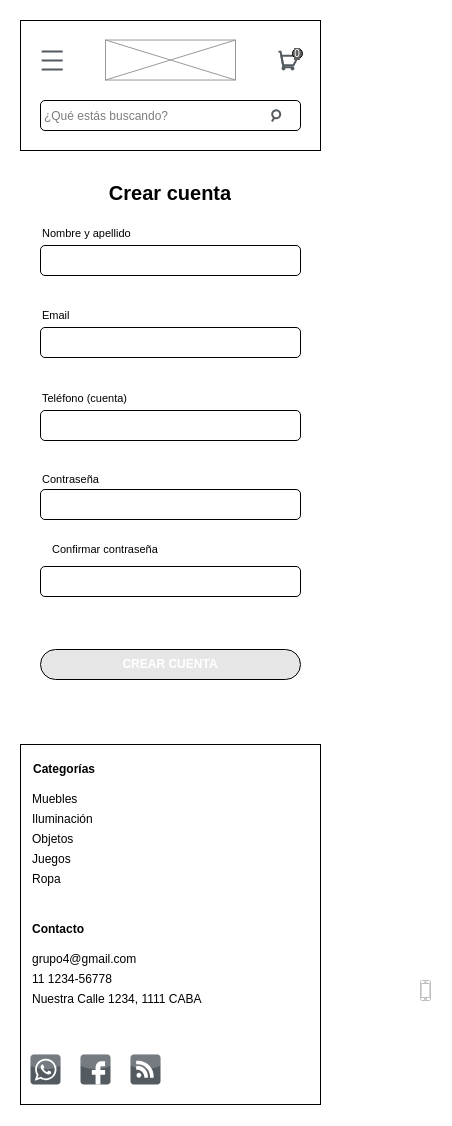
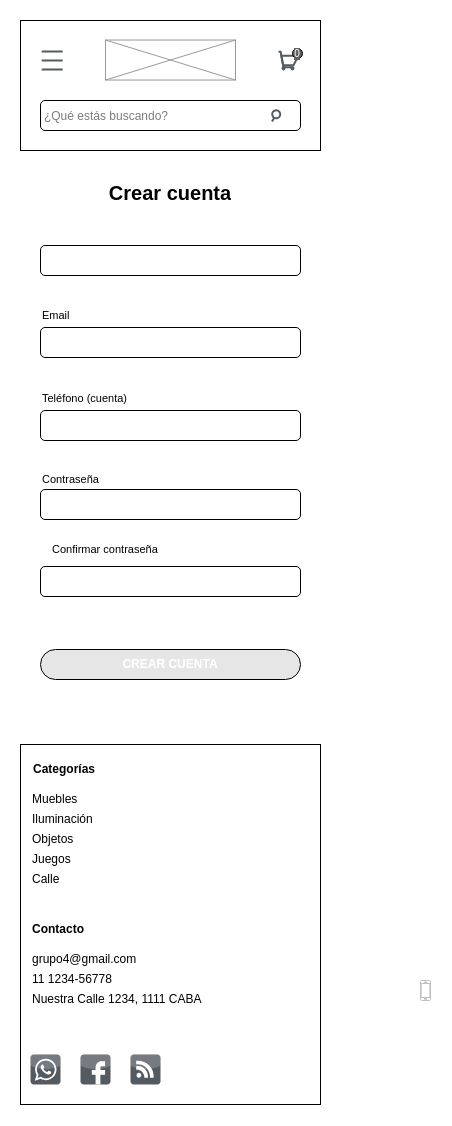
- <mxCell id="28" value="&lt;span style=&quot;font-size: 11px;&quot;&gt;Nombre y apellido&lt;/span&gt;" style="text;html=1;strokeColor=none;fillColor=none;align=left;verticalAlign=middle;whiteSpace=wrap;rounded=0;fontSize=20;" parent="1" vertex="1"><mxGeometry x="40" y="214" width="110" height="30" as="geometry" /></mxCell>
- <mxCell id="21" value="Ropa" style="text;html=1;strokeColor=none;fillColor=none;align=left;verticalAlign=middle;whiteSpace=wrap;rounded=0;" parent="13" vertex="1"><mxGeometry x="10" y="130" width="130" height="10" as="geometry" /></mxCell>
+ <mxCell id="21" value="Calle" style="text;html=1;strokeColor=none;fillColor=none;align=left;verticalAlign=middle;whiteSpace=wrap;rounded=0;" parent="13" vertex="1"><mxGeometry x="10" y="130" width="130" height="10" as="geometry" /></mxCell>
